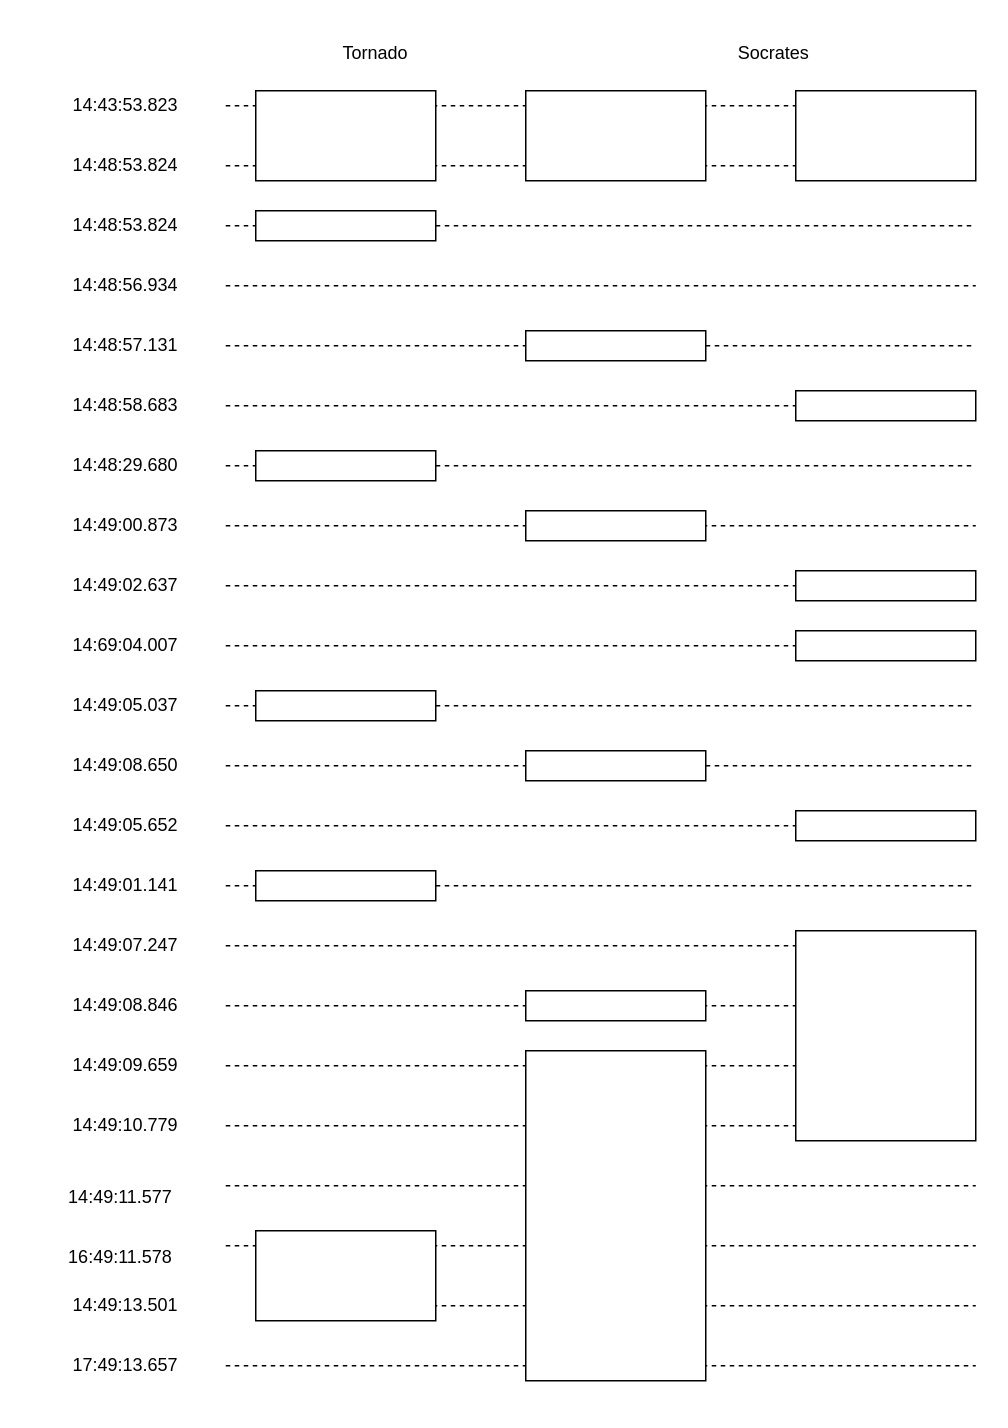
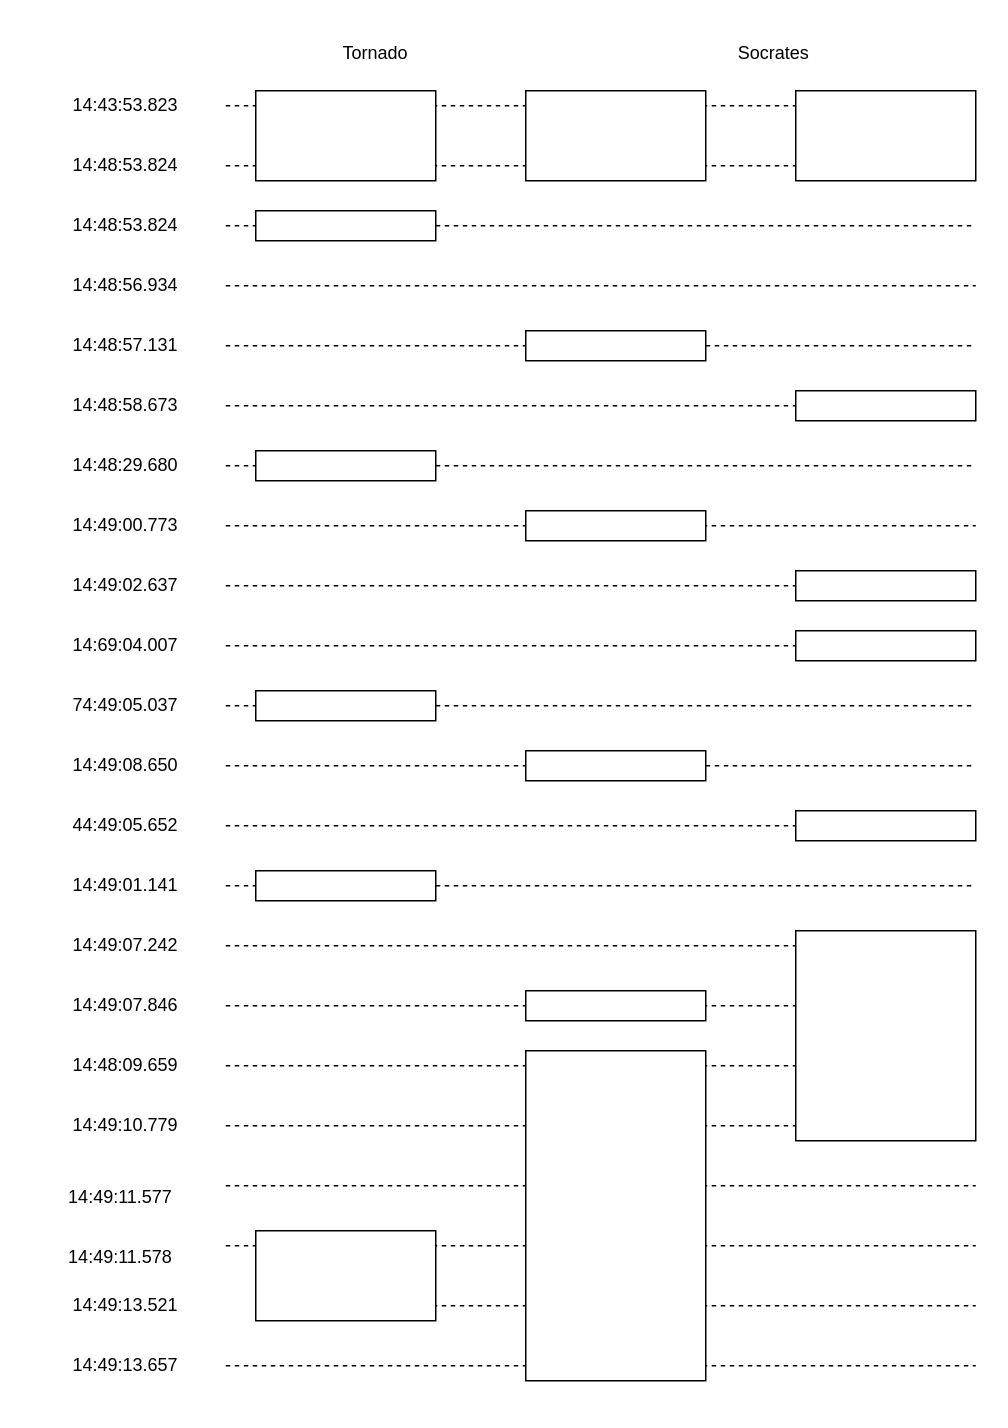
- <mxCell id="13" value="&lt;table style=&quot;border-collapse:&lt;br/&gt; collapse;width:60pt&quot; width=&quot;80&quot; cellspacing=&quot;0&quot; cellpadding=&quot;0&quot; border=&quot;0&quot;&gt;&lt;tbody&gt;&lt;tr style=&quot;height:18.75pt&quot; height=&quot;25&quot;&gt;&lt;br/&gt;  &lt;td style=&quot;height:18.75pt;width:60pt&quot; width=&quot;80&quot; class=&quot;xl65&quot; height=&quot;25&quot;&gt;14:48:58.683&amp;nbsp; &amp;nbsp;&lt;/td&gt;&lt;/tr&gt;&lt;/tbody&gt;&lt;/table&gt;" style="text;html=1;strokeColor=none;fillColor=none;align=center;verticalAlign=middle;whiteSpace=wrap;rounded=0;" vertex="1" parent="1"><mxGeometry x="20" y="250" width="130" height="40" as="geometry" /></mxCell>
+ <mxCell id="13" value="&lt;table style=&quot;border-collapse:&lt;br/&gt; collapse;width:60pt&quot; width=&quot;80&quot; cellspacing=&quot;0&quot; cellpadding=&quot;0&quot; border=&quot;0&quot;&gt;&lt;tbody&gt;&lt;tr style=&quot;height:18.75pt&quot; height=&quot;25&quot;&gt;&lt;br/&gt;  &lt;td style=&quot;height:18.75pt;width:60pt&quot; width=&quot;80&quot; class=&quot;xl65&quot; height=&quot;25&quot;&gt;14:48:58.673&amp;nbsp; &amp;nbsp;&lt;/td&gt;&lt;/tr&gt;&lt;/tbody&gt;&lt;/table&gt;" style="text;html=1;strokeColor=none;fillColor=none;align=center;verticalAlign=middle;whiteSpace=wrap;rounded=0;" vertex="1" parent="1"><mxGeometry x="20" y="250" width="130" height="40" as="geometry" /></mxCell>
- <mxCell id="17" value="&lt;table style=&quot;border-collapse:&lt;br/&gt; collapse;width:60pt&quot; width=&quot;80&quot; cellspacing=&quot;0&quot; cellpadding=&quot;0&quot; border=&quot;0&quot;&gt;&lt;tbody&gt;&lt;tr style=&quot;height:18.75pt&quot; height=&quot;25&quot;&gt;&lt;br/&gt;  &lt;td style=&quot;height:18.75pt;width:60pt&quot; width=&quot;80&quot; class=&quot;xl65&quot; height=&quot;25&quot;&gt;14:49:00.873&amp;nbsp; &amp;nbsp;&lt;/td&gt;&lt;/tr&gt;&lt;/tbody&gt;&lt;/table&gt;" style="text;html=1;strokeColor=none;fillColor=none;align=center;verticalAlign=middle;whiteSpace=wrap;rounded=0;" vertex="1" parent="1"><mxGeometry x="20" y="330" width="130" height="40" as="geometry" /></mxCell>
+ <mxCell id="17" value="&lt;table style=&quot;border-collapse:&lt;br/&gt; collapse;width:60pt&quot; width=&quot;80&quot; cellspacing=&quot;0&quot; cellpadding=&quot;0&quot; border=&quot;0&quot;&gt;&lt;tbody&gt;&lt;tr style=&quot;height:18.75pt&quot; height=&quot;25&quot;&gt;&lt;br/&gt;  &lt;td style=&quot;height:18.75pt;width:60pt&quot; width=&quot;80&quot; class=&quot;xl65&quot; height=&quot;25&quot;&gt;14:49:00.773&amp;nbsp; &amp;nbsp;&lt;/td&gt;&lt;/tr&gt;&lt;/tbody&gt;&lt;/table&gt;" style="text;html=1;strokeColor=none;fillColor=none;align=center;verticalAlign=middle;whiteSpace=wrap;rounded=0;" vertex="1" parent="1"><mxGeometry x="20" y="330" width="130" height="40" as="geometry" /></mxCell>
- <mxCell id="23" value="&lt;table style=&quot;border-collapse:&lt;br/&gt; collapse;width:60pt&quot; width=&quot;80&quot; cellspacing=&quot;0&quot; cellpadding=&quot;0&quot; border=&quot;0&quot;&gt;&lt;tbody&gt;&lt;tr style=&quot;height:18.75pt&quot; height=&quot;25&quot;&gt;&lt;br/&gt;  &lt;td style=&quot;height:18.75pt;width:60pt&quot; width=&quot;80&quot; class=&quot;xl65&quot; height=&quot;25&quot;&gt;14:49:05.037&amp;nbsp; &amp;nbsp;&lt;/td&gt;&lt;/tr&gt;&lt;/tbody&gt;&lt;/table&gt;" style="text;html=1;strokeColor=none;fillColor=none;align=center;verticalAlign=middle;whiteSpace=wrap;rounded=0;" vertex="1" parent="1"><mxGeometry x="20" y="450" width="130" height="40" as="geometry" /></mxCell>
+ <mxCell id="23" value="&lt;table style=&quot;border-collapse:&lt;br/&gt; collapse;width:60pt&quot; width=&quot;80&quot; cellspacing=&quot;0&quot; cellpadding=&quot;0&quot; border=&quot;0&quot;&gt;&lt;tbody&gt;&lt;tr style=&quot;height:18.75pt&quot; height=&quot;25&quot;&gt;&lt;br/&gt;  &lt;td style=&quot;height:18.75pt;width:60pt&quot; width=&quot;80&quot; class=&quot;xl65&quot; height=&quot;25&quot;&gt;74:49:05.037&amp;nbsp; &amp;nbsp;&lt;/td&gt;&lt;/tr&gt;&lt;/tbody&gt;&lt;/table&gt;" style="text;html=1;strokeColor=none;fillColor=none;align=center;verticalAlign=middle;whiteSpace=wrap;rounded=0;" vertex="1" parent="1"><mxGeometry x="20" y="450" width="130" height="40" as="geometry" /></mxCell>
- <mxCell id="27" value="&lt;table style=&quot;border-collapse:&lt;br/&gt; collapse;width:60pt&quot; width=&quot;80&quot; cellspacing=&quot;0&quot; cellpadding=&quot;0&quot; border=&quot;0&quot;&gt;&lt;tbody&gt;&lt;tr style=&quot;height:18.75pt&quot; height=&quot;25&quot;&gt;&lt;br/&gt;  &lt;td style=&quot;height:18.75pt;width:60pt&quot; width=&quot;80&quot; class=&quot;xl65&quot; height=&quot;25&quot;&gt;14:49:05.652&amp;nbsp; &amp;nbsp;&lt;/td&gt;&lt;/tr&gt;&lt;/tbody&gt;&lt;/table&gt;" style="text;html=1;strokeColor=none;fillColor=none;align=center;verticalAlign=middle;whiteSpace=wrap;rounded=0;" vertex="1" parent="1"><mxGeometry x="20" y="530" width="130" height="40" as="geometry" /></mxCell>
+ <mxCell id="27" value="&lt;table style=&quot;border-collapse:&lt;br/&gt; collapse;width:60pt&quot; width=&quot;80&quot; cellspacing=&quot;0&quot; cellpadding=&quot;0&quot; border=&quot;0&quot;&gt;&lt;tbody&gt;&lt;tr style=&quot;height:18.75pt&quot; height=&quot;25&quot;&gt;&lt;br/&gt;  &lt;td style=&quot;height:18.75pt;width:60pt&quot; width=&quot;80&quot; class=&quot;xl65&quot; height=&quot;25&quot;&gt;44:49:05.652&amp;nbsp; &amp;nbsp;&lt;/td&gt;&lt;/tr&gt;&lt;/tbody&gt;&lt;/table&gt;" style="text;html=1;strokeColor=none;fillColor=none;align=center;verticalAlign=middle;whiteSpace=wrap;rounded=0;" vertex="1" parent="1"><mxGeometry x="20" y="530" width="130" height="40" as="geometry" /></mxCell>
- <mxCell id="31" value="&lt;table style=&quot;border-collapse:&lt;br/&gt; collapse;width:60pt&quot; width=&quot;80&quot; cellspacing=&quot;0&quot; cellpadding=&quot;0&quot; border=&quot;0&quot;&gt;&lt;tbody&gt;&lt;tr style=&quot;height:18.75pt&quot; height=&quot;25&quot;&gt;&lt;br/&gt;  &lt;td style=&quot;height:18.75pt;width:60pt&quot; width=&quot;80&quot; class=&quot;xl65&quot; height=&quot;25&quot;&gt;14:49:07.247&amp;nbsp; &amp;nbsp;&lt;/td&gt;&lt;/tr&gt;&lt;/tbody&gt;&lt;/table&gt;" style="text;html=1;strokeColor=none;fillColor=none;align=center;verticalAlign=middle;whiteSpace=wrap;rounded=0;" vertex="1" parent="1"><mxGeometry x="20" y="610" width="130" height="40" as="geometry" /></mxCell>
+ <mxCell id="31" value="&lt;table style=&quot;border-collapse:&lt;br/&gt; collapse;width:60pt&quot; width=&quot;80&quot; cellspacing=&quot;0&quot; cellpadding=&quot;0&quot; border=&quot;0&quot;&gt;&lt;tbody&gt;&lt;tr style=&quot;height:18.75pt&quot; height=&quot;25&quot;&gt;&lt;br/&gt;  &lt;td style=&quot;height:18.75pt;width:60pt&quot; width=&quot;80&quot; class=&quot;xl65&quot; height=&quot;25&quot;&gt;14:49:07.242&amp;nbsp; &amp;nbsp;&lt;/td&gt;&lt;/tr&gt;&lt;/tbody&gt;&lt;/table&gt;" style="text;html=1;strokeColor=none;fillColor=none;align=center;verticalAlign=middle;whiteSpace=wrap;rounded=0;" vertex="1" parent="1"><mxGeometry x="20" y="610" width="130" height="40" as="geometry" /></mxCell>
- <mxCell id="33" value="&lt;table style=&quot;border-collapse:&lt;br/&gt; collapse;width:60pt&quot; width=&quot;80&quot; cellspacing=&quot;0&quot; cellpadding=&quot;0&quot; border=&quot;0&quot;&gt;&lt;tbody&gt;&lt;tr style=&quot;height:18.75pt&quot; height=&quot;25&quot;&gt;&lt;br/&gt;  &lt;td style=&quot;height:18.75pt;width:60pt&quot; width=&quot;80&quot; class=&quot;xl65&quot; height=&quot;25&quot;&gt;14:49:08.846&amp;nbsp; &amp;nbsp;&lt;/td&gt;&lt;/tr&gt;&lt;/tbody&gt;&lt;/table&gt;" style="text;html=1;strokeColor=none;fillColor=none;align=center;verticalAlign=middle;whiteSpace=wrap;rounded=0;" vertex="1" parent="1"><mxGeometry x="20" y="650" width="130" height="40" as="geometry" /></mxCell>
+ <mxCell id="33" value="&lt;table style=&quot;border-collapse:&lt;br/&gt; collapse;width:60pt&quot; width=&quot;80&quot; cellspacing=&quot;0&quot; cellpadding=&quot;0&quot; border=&quot;0&quot;&gt;&lt;tbody&gt;&lt;tr style=&quot;height:18.75pt&quot; height=&quot;25&quot;&gt;&lt;br/&gt;  &lt;td style=&quot;height:18.75pt;width:60pt&quot; width=&quot;80&quot; class=&quot;xl65&quot; height=&quot;25&quot;&gt;14:49:07.846&amp;nbsp; &amp;nbsp;&lt;/td&gt;&lt;/tr&gt;&lt;/tbody&gt;&lt;/table&gt;" style="text;html=1;strokeColor=none;fillColor=none;align=center;verticalAlign=middle;whiteSpace=wrap;rounded=0;" vertex="1" parent="1"><mxGeometry x="20" y="650" width="130" height="40" as="geometry" /></mxCell>
- <mxCell id="35" value="&lt;table style=&quot;border-collapse:&lt;br/&gt; collapse;width:60pt&quot; width=&quot;80&quot; cellspacing=&quot;0&quot; cellpadding=&quot;0&quot; border=&quot;0&quot;&gt;&lt;tbody&gt;&lt;tr style=&quot;height:18.75pt&quot; height=&quot;25&quot;&gt;&lt;br/&gt;  &lt;td style=&quot;height:18.75pt;width:60pt&quot; width=&quot;80&quot; class=&quot;xl65&quot; height=&quot;25&quot;&gt;14:49:09.659&amp;nbsp; &amp;nbsp;&lt;/td&gt;&lt;/tr&gt;&lt;/tbody&gt;&lt;/table&gt;" style="text;html=1;strokeColor=none;fillColor=none;align=center;verticalAlign=middle;whiteSpace=wrap;rounded=0;" vertex="1" parent="1"><mxGeometry x="20" y="690" width="130" height="40" as="geometry" /></mxCell>
+ <mxCell id="35" value="&lt;table style=&quot;border-collapse:&lt;br/&gt; collapse;width:60pt&quot; width=&quot;80&quot; cellspacing=&quot;0&quot; cellpadding=&quot;0&quot; border=&quot;0&quot;&gt;&lt;tbody&gt;&lt;tr style=&quot;height:18.75pt&quot; height=&quot;25&quot;&gt;&lt;br/&gt;  &lt;td style=&quot;height:18.75pt;width:60pt&quot; width=&quot;80&quot; class=&quot;xl65&quot; height=&quot;25&quot;&gt;14:48:09.659&amp;nbsp; &amp;nbsp;&lt;/td&gt;&lt;/tr&gt;&lt;/tbody&gt;&lt;/table&gt;" style="text;html=1;strokeColor=none;fillColor=none;align=center;verticalAlign=middle;whiteSpace=wrap;rounded=0;" vertex="1" parent="1"><mxGeometry x="20" y="690" width="130" height="40" as="geometry" /></mxCell>
- <mxCell id="41" value="&lt;table style=&quot;border-collapse:&lt;br/&gt; collapse;width:60pt&quot; width=&quot;80&quot; cellspacing=&quot;0&quot; cellpadding=&quot;0&quot; border=&quot;0&quot;&gt;&lt;tbody&gt;&lt;tr style=&quot;height:18.75pt&quot; height=&quot;25&quot;&gt;&lt;br/&gt;  &lt;td style=&quot;height:18.75pt;width:60pt&quot; width=&quot;80&quot; class=&quot;xl65&quot; height=&quot;25&quot;&gt;16:49:11.578&amp;nbsp; &amp;nbsp;&lt;/td&gt;&lt;/tr&gt;&lt;/tbody&gt;&lt;/table&gt;" style="text;html=1;strokeColor=none;fillColor=none;align=center;verticalAlign=middle;whiteSpace=wrap;rounded=0;" vertex="1" parent="1"><mxGeometry x="20" y="810" width="130" height="40" as="geometry" /></mxCell>
+ <mxCell id="41" value="&lt;table style=&quot;border-collapse:&lt;br/&gt; collapse;width:60pt&quot; width=&quot;80&quot; cellspacing=&quot;0&quot; cellpadding=&quot;0&quot; border=&quot;0&quot;&gt;&lt;tbody&gt;&lt;tr style=&quot;height:18.75pt&quot; height=&quot;25&quot;&gt;&lt;br/&gt;  &lt;td style=&quot;height:18.75pt;width:60pt&quot; width=&quot;80&quot; class=&quot;xl65&quot; height=&quot;25&quot;&gt;14:49:11.578&amp;nbsp; &amp;nbsp;&lt;/td&gt;&lt;/tr&gt;&lt;/tbody&gt;&lt;/table&gt;" style="text;html=1;strokeColor=none;fillColor=none;align=center;verticalAlign=middle;whiteSpace=wrap;rounded=0;" vertex="1" parent="1"><mxGeometry x="20" y="810" width="130" height="40" as="geometry" /></mxCell>
- <mxCell id="43" value="&lt;table style=&quot;border-collapse:&lt;br/&gt; collapse;width:60pt&quot; width=&quot;80&quot; cellspacing=&quot;0&quot; cellpadding=&quot;0&quot; border=&quot;0&quot;&gt;&lt;tbody&gt;&lt;tr style=&quot;height:18.75pt&quot; height=&quot;25&quot;&gt;&lt;br/&gt;  &lt;td style=&quot;height:18.75pt;width:60pt&quot; width=&quot;80&quot; class=&quot;xl65&quot; height=&quot;25&quot;&gt;14:49:13.501&amp;nbsp; &amp;nbsp;&lt;/td&gt;&lt;/tr&gt;&lt;/tbody&gt;&lt;/table&gt;" style="text;html=1;strokeColor=none;fillColor=none;align=center;verticalAlign=middle;whiteSpace=wrap;rounded=0;" vertex="1" parent="1"><mxGeometry x="20" y="850" width="130" height="40" as="geometry" /></mxCell>
+ <mxCell id="43" value="&lt;table style=&quot;border-collapse:&lt;br/&gt; collapse;width:60pt&quot; width=&quot;80&quot; cellspacing=&quot;0&quot; cellpadding=&quot;0&quot; border=&quot;0&quot;&gt;&lt;tbody&gt;&lt;tr style=&quot;height:18.75pt&quot; height=&quot;25&quot;&gt;&lt;br/&gt;  &lt;td style=&quot;height:18.75pt;width:60pt&quot; width=&quot;80&quot; class=&quot;xl65&quot; height=&quot;25&quot;&gt;14:49:13.521&amp;nbsp; &amp;nbsp;&lt;/td&gt;&lt;/tr&gt;&lt;/tbody&gt;&lt;/table&gt;" style="text;html=1;strokeColor=none;fillColor=none;align=center;verticalAlign=middle;whiteSpace=wrap;rounded=0;" vertex="1" parent="1"><mxGeometry x="20" y="850" width="130" height="40" as="geometry" /></mxCell>
- <mxCell id="45" value="&lt;table style=&quot;border-collapse:&lt;br/&gt; collapse;width:60pt&quot; width=&quot;80&quot; cellspacing=&quot;0&quot; cellpadding=&quot;0&quot; border=&quot;0&quot;&gt;&lt;tbody&gt;&lt;tr style=&quot;height:18.75pt&quot; height=&quot;25&quot;&gt;&lt;br/&gt;  &lt;td style=&quot;height:18.75pt;width:60pt&quot; width=&quot;80&quot; class=&quot;xl65&quot; height=&quot;25&quot;&gt;17:49:13.657&amp;nbsp; &amp;nbsp;&lt;/td&gt;&lt;/tr&gt;&lt;/tbody&gt;&lt;/table&gt;" style="text;html=1;strokeColor=none;fillColor=none;align=center;verticalAlign=middle;whiteSpace=wrap;rounded=0;" vertex="1" parent="1"><mxGeometry x="20" y="890" width="130" height="40" as="geometry" /></mxCell>
+ <mxCell id="45" value="&lt;table style=&quot;border-collapse:&lt;br/&gt; collapse;width:60pt&quot; width=&quot;80&quot; cellspacing=&quot;0&quot; cellpadding=&quot;0&quot; border=&quot;0&quot;&gt;&lt;tbody&gt;&lt;tr style=&quot;height:18.75pt&quot; height=&quot;25&quot;&gt;&lt;br/&gt;  &lt;td style=&quot;height:18.75pt;width:60pt&quot; width=&quot;80&quot; class=&quot;xl65&quot; height=&quot;25&quot;&gt;14:49:13.657&amp;nbsp; &amp;nbsp;&lt;/td&gt;&lt;/tr&gt;&lt;/tbody&gt;&lt;/table&gt;" style="text;html=1;strokeColor=none;fillColor=none;align=center;verticalAlign=middle;whiteSpace=wrap;rounded=0;" vertex="1" parent="1"><mxGeometry x="20" y="890" width="130" height="40" as="geometry" /></mxCell>
